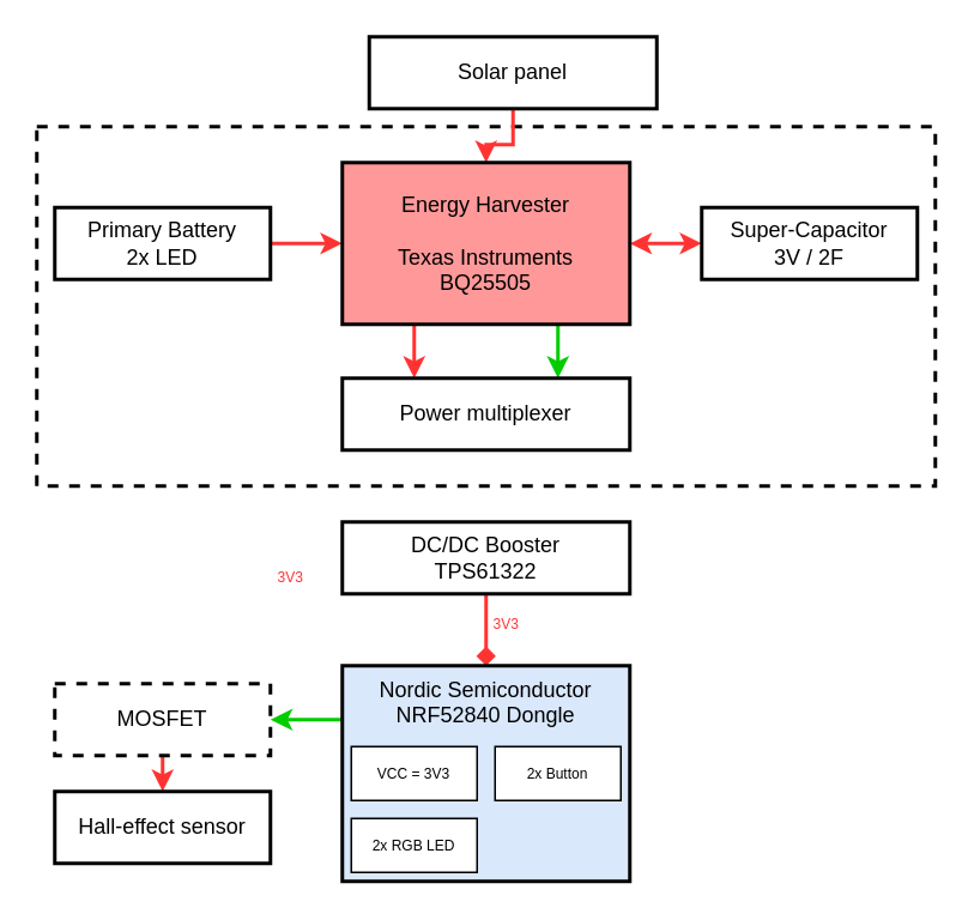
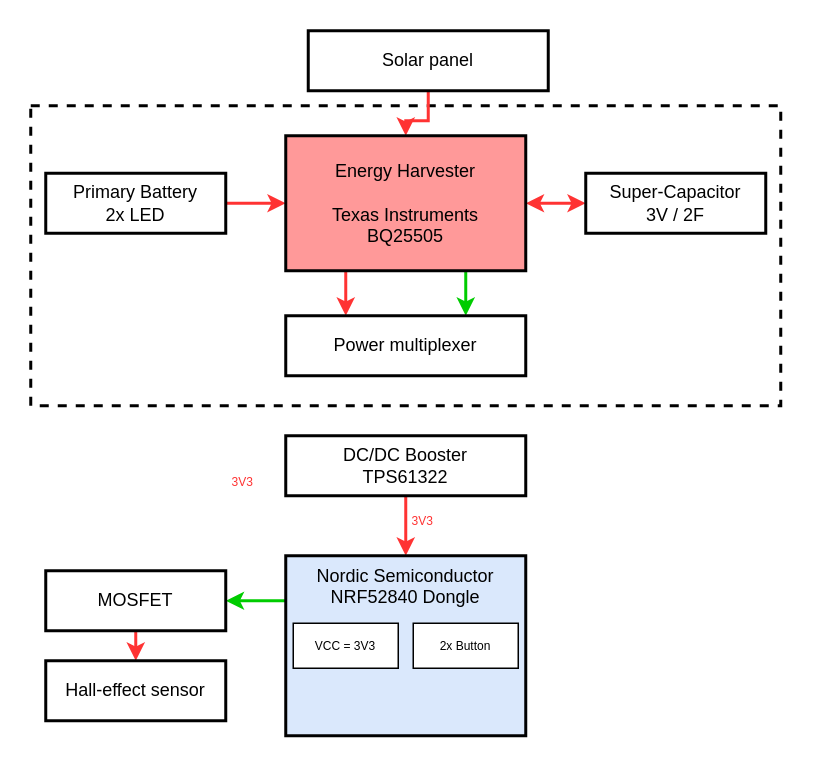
- <mxCell id="7" value="" style="edgeStyle=orthogonalEdgeStyle;rounded=0;orthogonalLoop=1;jettySize=auto;html=1;entryX=0.5;entryY=0;entryDx=0;entryDy=0;fontSize=8;strokeColor=#FF3333;fillColor=#f8cecc;strokeWidth=2;endArrow=diamond;" parent="1" source="18" target="19" edge="1"><mxGeometry relative="1" as="geometry" /></mxCell>
+ <mxCell id="7" value="" style="edgeStyle=orthogonalEdgeStyle;rounded=0;orthogonalLoop=1;jettySize=auto;html=1;entryX=0.5;entryY=0;entryDx=0;entryDy=0;fontSize=8;strokeColor=#FF3333;fillColor=#f8cecc;strokeWidth=2;" parent="1" source="18" target="19" edge="1"><mxGeometry relative="1" as="geometry" /></mxCell>
- <mxCell id="24" value="MOSFET" style="whiteSpace=wrap;html=1;fontFamily=Helvetica;fontSize=12;rounded=0;strokeWidth=2;dashed=1;" parent="1" vertex="1"><mxGeometry x="30" y="380" width="120" height="40" as="geometry" /></mxCell>
+ <mxCell id="24" value="MOSFET" style="whiteSpace=wrap;html=1;fontFamily=Helvetica;fontSize=12;rounded=0;strokeWidth=2;" parent="1" vertex="1"><mxGeometry x="30" y="380" width="120" height="40" as="geometry" /></mxCell>
- <mxCell id="20" value="2x RGB LED" style="rounded=0;whiteSpace=wrap;html=1;fontFamily=Helvetica;fontSize=8;fontColor=default;strokeWidth=1;" parent="1" vertex="1"><mxGeometry x="195" y="455" width="70" height="30" as="geometry" /></mxCell>
